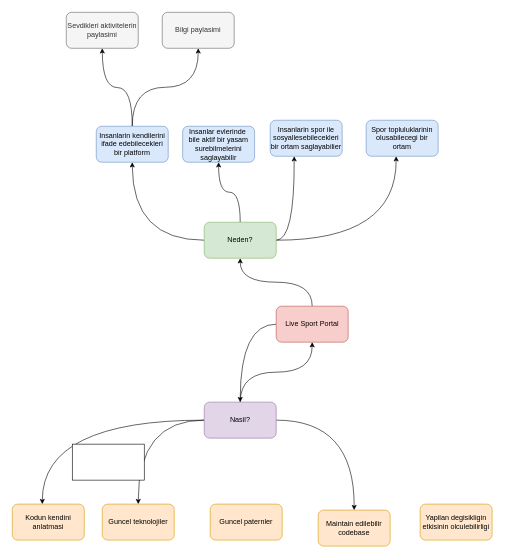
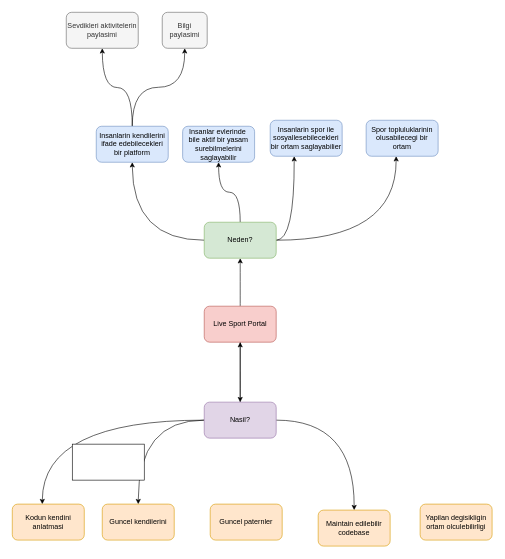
- <mxCell id="17" value="Bilgi paylasimi" style="rounded=1;whiteSpace=wrap;html=1;fillColor=#f5f5f5;strokeColor=#666666;fontColor=#333333;" parent="1" vertex="1"><mxGeometry x="270" y="20" width="120" height="60" as="geometry" /></mxCell>
+ <mxCell id="17" value="Bilgi paylasimi" style="rounded=1;whiteSpace=wrap;html=1;fillColor=#f5f5f5;strokeColor=#666666;fontColor=#333333;" parent="1" vertex="1"><mxGeometry x="270" y="20" width="75" height="60" as="geometry" /></mxCell>
- <mxCell id="4" value="Live Sport Portal" style="rounded=1;whiteSpace=wrap;html=1;fillColor=#f8cecc;strokeColor=#b85450;" parent="1" vertex="1"><mxGeometry x="460" y="510" width="120" height="60" as="geometry" /></mxCell>
+ <mxCell id="4" value="Live Sport Portal" style="rounded=1;whiteSpace=wrap;html=1;fillColor=#f8cecc;strokeColor=#b85450;" parent="1" vertex="1"><mxGeometry x="340" y="510" width="120" height="60" as="geometry" /></mxCell>
- <mxCell id="23" value="Guncel teknolojiler" style="rounded=1;whiteSpace=wrap;html=1;fillColor=#ffe6cc;strokeColor=#d79b00;" parent="1" vertex="1"><mxGeometry x="170" y="840" width="120" height="60" as="geometry" /></mxCell>
+ <mxCell id="23" value="Guncel kendilerini" style="rounded=1;whiteSpace=wrap;html=1;fillColor=#ffe6cc;strokeColor=#d79b00;" parent="1" vertex="1"><mxGeometry x="170" y="840" width="120" height="60" as="geometry" /></mxCell>
- <mxCell id="26" value="Yapilan degisikligin etkisinin olculebilirligi" style="rounded=1;whiteSpace=wrap;html=1;fillColor=#ffe6cc;strokeColor=#d79b00;" parent="1" vertex="1"><mxGeometry x="700" y="840" width="120" height="60" as="geometry" /></mxCell>
+ <mxCell id="26" value="Yapilan degisikligin ortam olculebilirligi" style="rounded=1;whiteSpace=wrap;html=1;fillColor=#ffe6cc;strokeColor=#d79b00;" parent="1" vertex="1"><mxGeometry x="700" y="840" width="120" height="60" as="geometry" /></mxCell>
